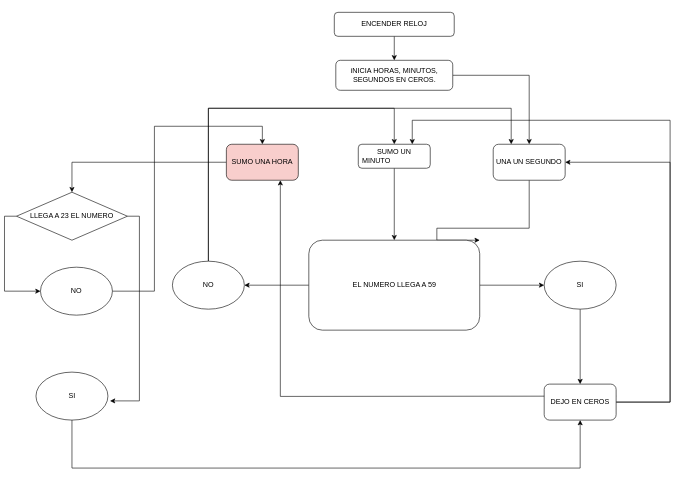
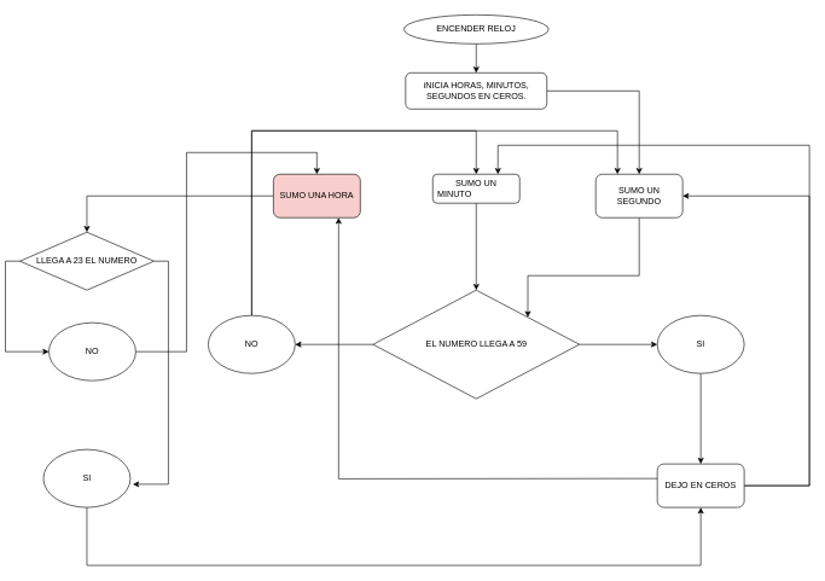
- <mxCell id="3" value="ENCENDER RELOJ" style="rounded=1;whiteSpace=wrap;html=1;fontSize=12;glass=0;strokeWidth=1;shadow=0;" parent="1" vertex="1"><mxGeometry x="550" y="20" width="200" height="40" as="geometry" /></mxCell>
+ <mxCell id="3" value="ENCENDER RELOJ" style="ellipse;whiteSpace=wrap;html=1;fontSize=12;glass=0;strokeWidth=1;shadow=0;" parent="1" vertex="1"><mxGeometry x="550" y="20" width="200" height="40" as="geometry" /></mxCell>
- <mxCell id="7" value="UNA UN SEGUNDO" style="rounded=1;whiteSpace=wrap;html=1;" vertex="1" parent="1"><mxGeometry x="815" y="240" width="120" height="60" as="geometry" /></mxCell>
+ <mxCell id="7" value="SUMO UN SEGUNDO" style="rounded=1;whiteSpace=wrap;html=1;" vertex="1" parent="1"><mxGeometry x="815" y="240" width="120" height="60" as="geometry" /></mxCell>
- <mxCell id="14" value="EL NUMERO LLEGA A 59" style="whiteSpace=wrap;html=1;rounded=1;" vertex="1" parent="1"><mxGeometry x="507.5" y="400" width="285" height="150" as="geometry" /></mxCell>
+ <mxCell id="14" value="EL NUMERO LLEGA A 59" style="rhombus;whiteSpace=wrap;html=1;" vertex="1" parent="1"><mxGeometry x="507.5" y="400" width="285" height="150" as="geometry" /></mxCell>
